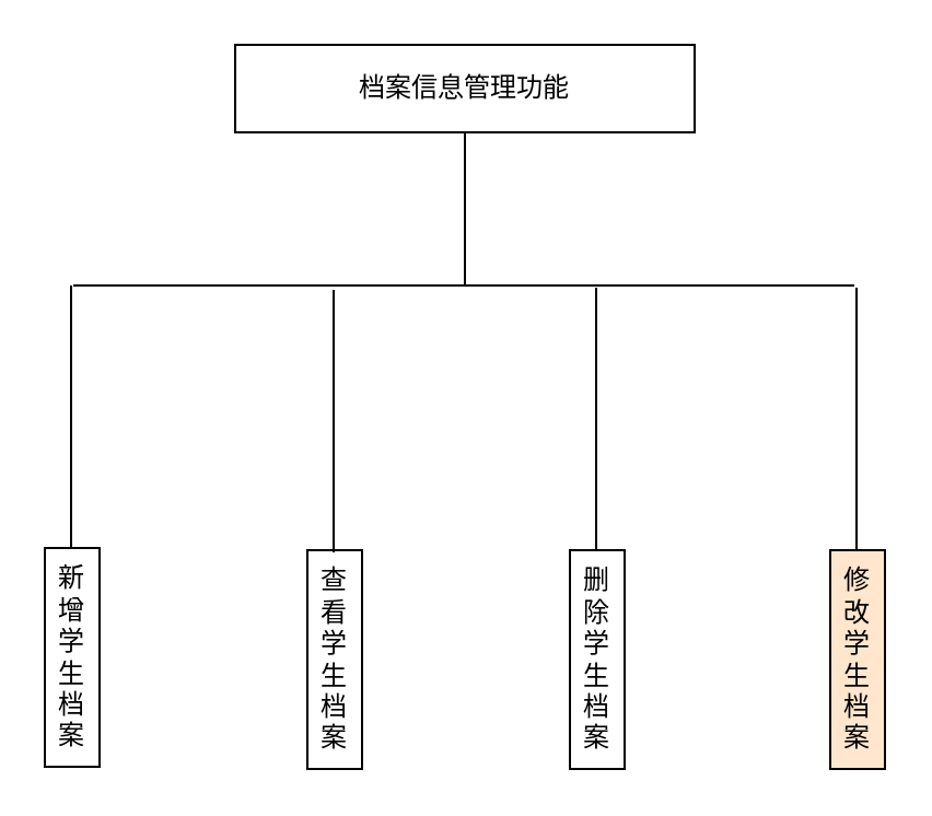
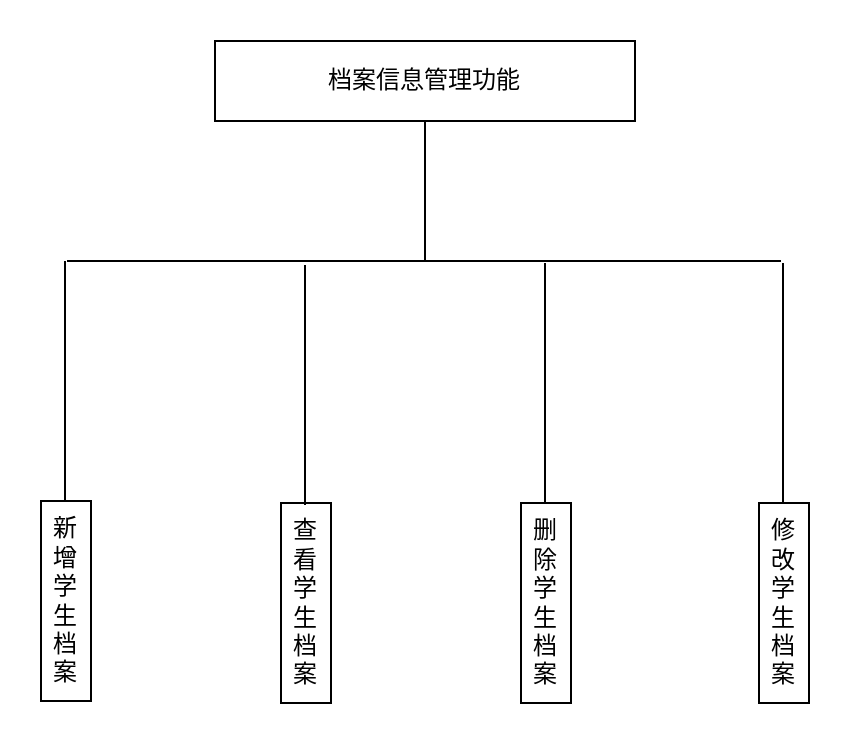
- <mxCell id="10" value="&lt;font face=&quot;宋体&quot;&gt;修改学生档案&lt;/font&gt;" style="rounded=0;whiteSpace=wrap;html=1;fillColor=#ffe6cc;" vertex="1" parent="1"><mxGeometry x="379" y="251" width="25" height="100" as="geometry" /></mxCell>
+ <mxCell id="10" value="&lt;font face=&quot;宋体&quot;&gt;修改学生档案&lt;/font&gt;" style="rounded=0;whiteSpace=wrap;html=1;" vertex="1" parent="1"><mxGeometry x="379" y="251" width="25" height="100" as="geometry" /></mxCell>
